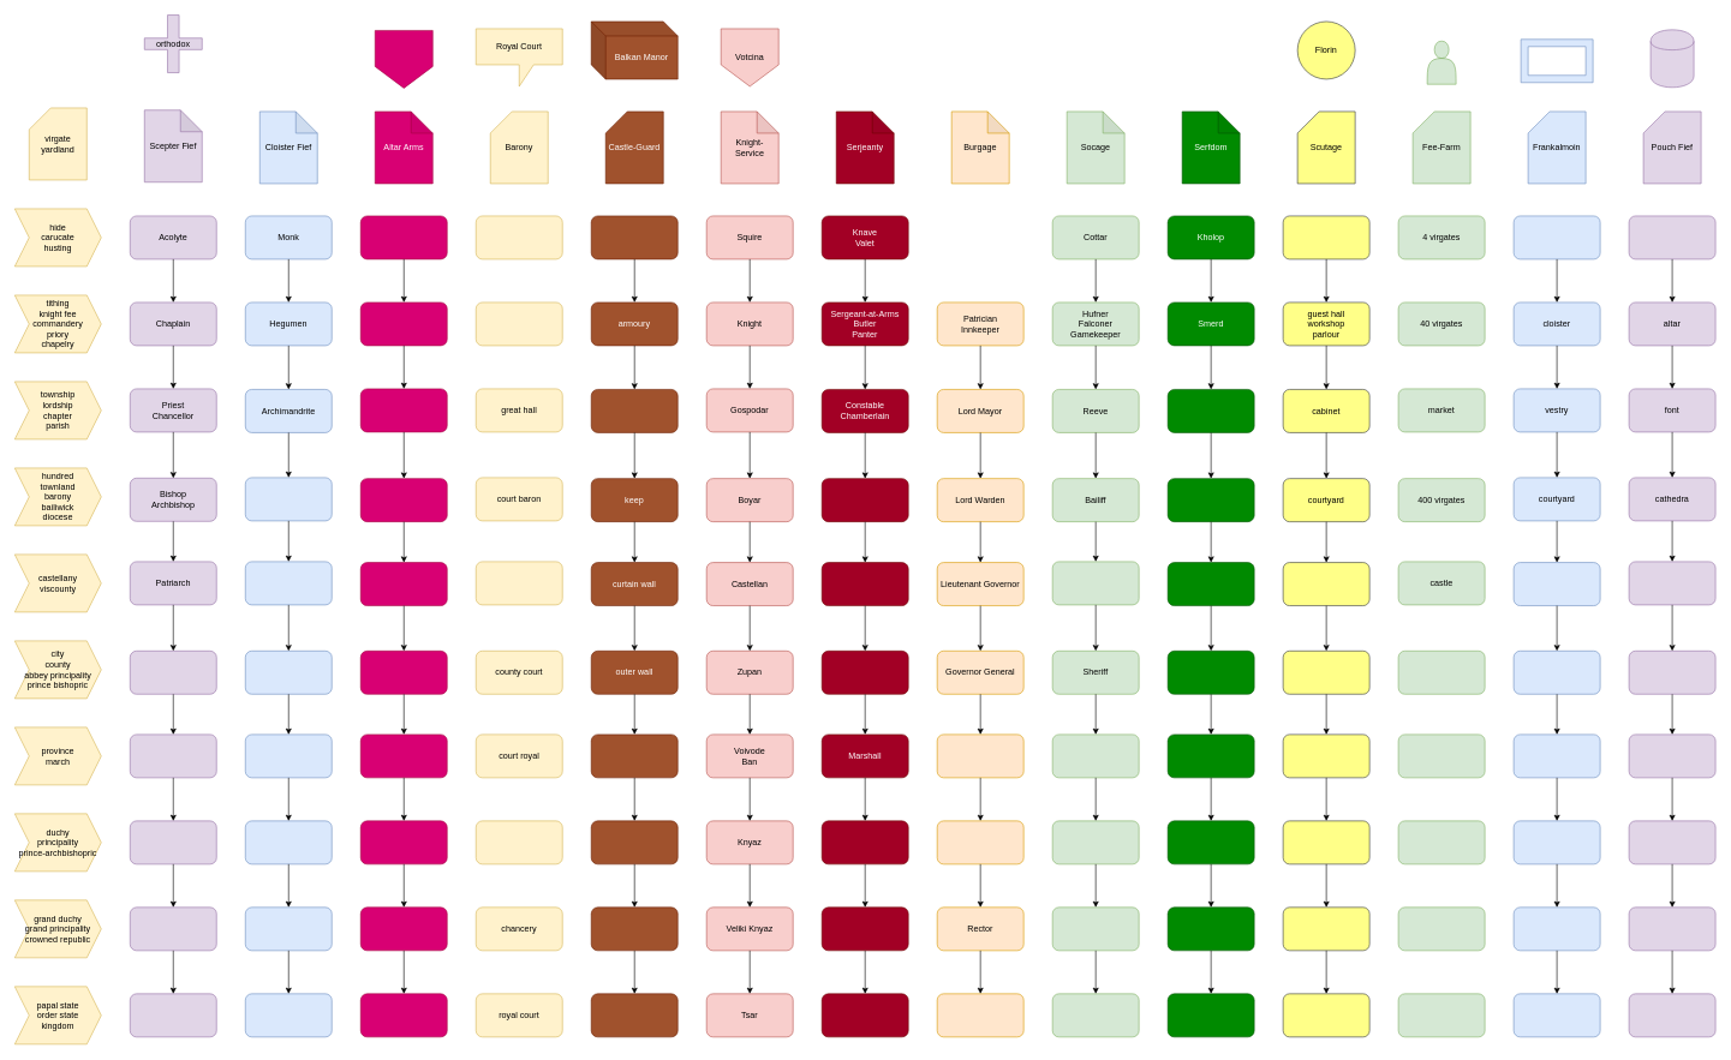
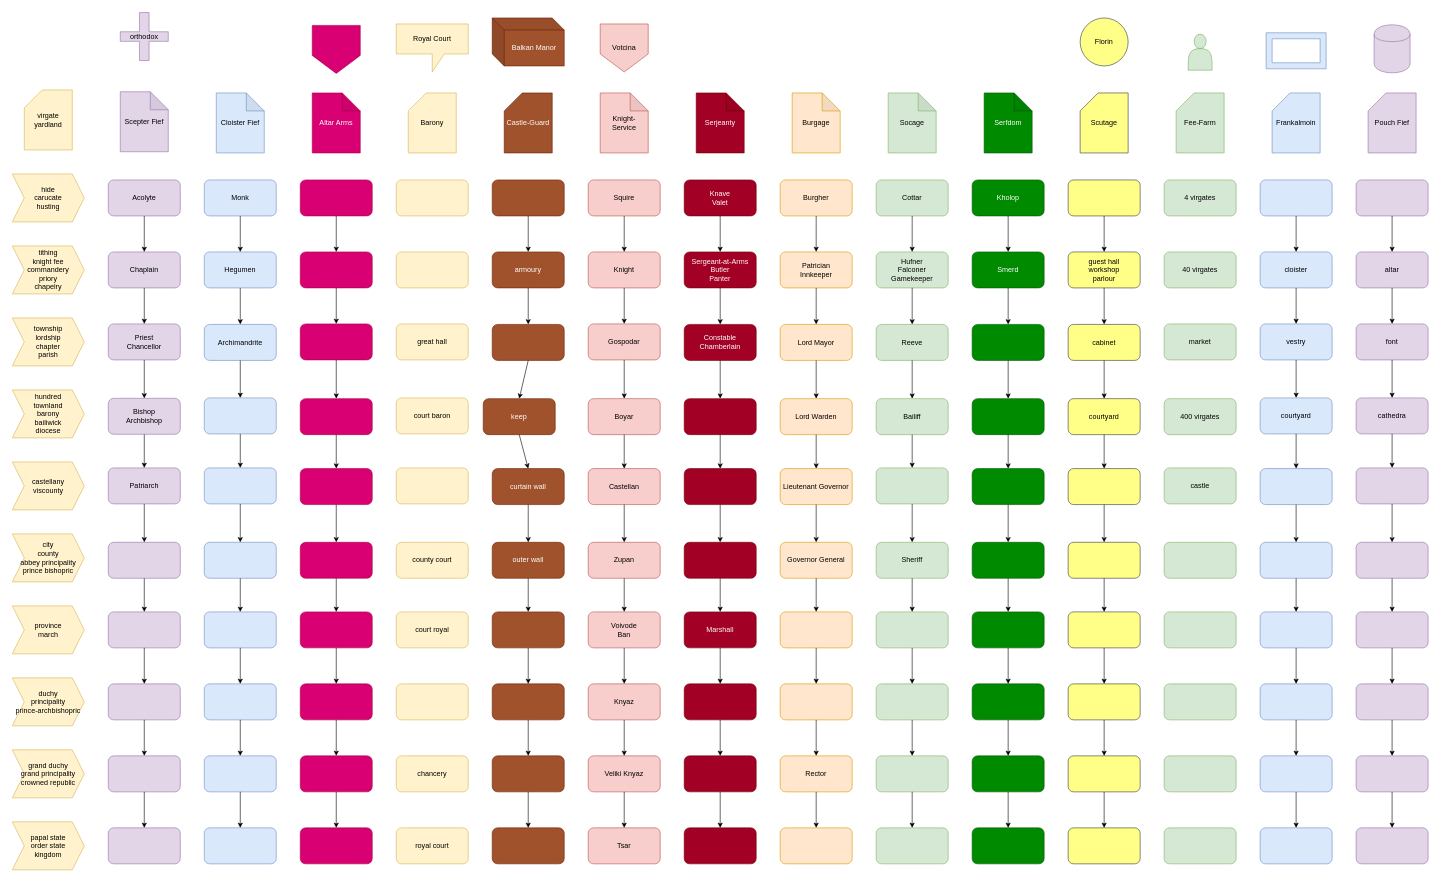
+ <mxCell id="88" value="Burgher" style="rounded=1;whiteSpace=wrap;html=1;fillColor=#ffe6cc;strokeColor=#d79b00;" vertex="1" parent="1"><mxGeometry x="1300" y="299" width="120" height="60" as="geometry" /></mxCell>
+ <mxCell id="172" value="" style="endArrow=classic;html=1;entryX=0.5;entryY=0;entryDx=0;entryDy=0;exitX=0.5;exitY=1;exitDx=0;exitDy=0;" edge="1" parent="1" source="88" target="89"><mxGeometry width="50" height="50" relative="1" as="geometry"><mxPoint x="1860" y="319" as="sourcePoint" /><mxPoint x="1860" y="375" as="targetPoint" /></mxGeometry></mxCell>
- <mxCell id="58" value="keep" style="rounded=1;whiteSpace=wrap;html=1;fillColor=#a0522d;strokeColor=#6D1F00;fontColor=#ffffff;" vertex="1" parent="1"><mxGeometry x="820" y="663.57" width="120" height="60" as="geometry" /></mxCell>
+ <mxCell id="58" value="keep" style="rounded=1;whiteSpace=wrap;html=1;fillColor=#a0522d;strokeColor=#6D1F00;fontColor=#ffffff;" vertex="1" parent="1"><mxGeometry x="805" y="663.57" width="120" height="60" as="geometry" /></mxCell>
